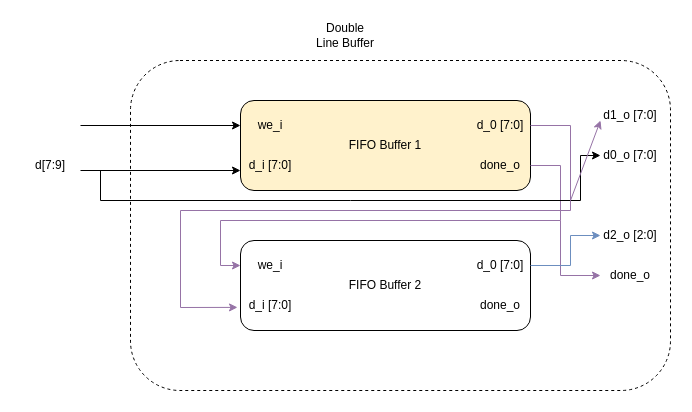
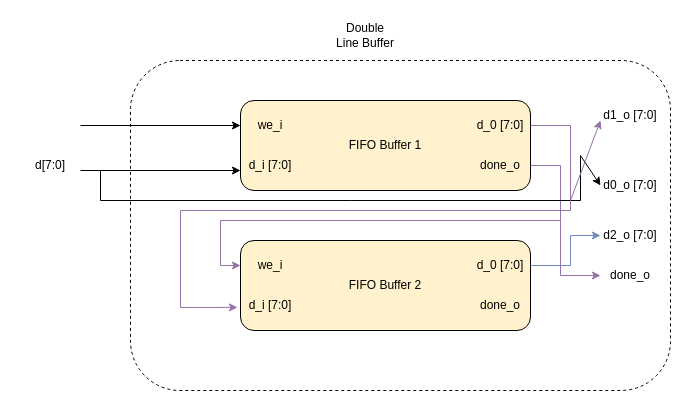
- <mxCell id="3" value="Double Line Buffer" style="text;html=1;align=center;verticalAlign=middle;whiteSpace=wrap;rounded=0;" vertex="1" parent="1"><mxGeometry x="315" y="20" width="60" height="30" as="geometry" /></mxCell>
+ <mxCell id="3" value="Double Line Buffer" style="text;html=1;align=center;verticalAlign=middle;whiteSpace=wrap;rounded=0;" vertex="1" parent="1"><mxGeometry x="335" y="20" width="60" height="30" as="geometry" /></mxCell>
- <mxCell id="20" value="d0_o [7:0]" style="text;html=1;align=center;verticalAlign=middle;whiteSpace=wrap;rounded=0;" vertex="1" parent="1"><mxGeometry x="600" y="140" width="60" height="30" as="geometry" /></mxCell>
+ <mxCell id="20" value="d0_o [7:0]" style="text;html=1;align=center;verticalAlign=middle;whiteSpace=wrap;rounded=0;" vertex="1" parent="1"><mxGeometry x="600" y="170" width="60" height="30" as="geometry" /></mxCell>
- <mxCell id="24" value="d[7:9]" style="text;html=1;align=center;verticalAlign=middle;whiteSpace=wrap;rounded=0;" vertex="1" parent="1"><mxGeometry x="20" y="150" width="60" height="30" as="geometry" /></mxCell>
+ <mxCell id="24" value="d[7:0]" style="text;html=1;align=center;verticalAlign=middle;whiteSpace=wrap;rounded=0;" vertex="1" parent="1"><mxGeometry x="20" y="150" width="60" height="30" as="geometry" /></mxCell>
- <mxCell id="22" value="d2_o [2:0]" style="text;html=1;align=center;verticalAlign=middle;whiteSpace=wrap;rounded=0;" vertex="1" parent="1"><mxGeometry x="600" y="220" width="60" height="30" as="geometry" /></mxCell>
+ <mxCell id="22" value="d2_o [7:0]" style="text;html=1;align=center;verticalAlign=middle;whiteSpace=wrap;rounded=0;" vertex="1" parent="1"><mxGeometry x="600" y="220" width="60" height="30" as="geometry" /></mxCell>
- <mxCell id="11" value="FIFO Buffer 2" style="rounded=1;whiteSpace=wrap;html=1;" vertex="1" parent="10"><mxGeometry width="290" height="90" as="geometry" /></mxCell>
+ <mxCell id="11" value="FIFO Buffer 2" style="rounded=1;whiteSpace=wrap;html=1;fillColor=#fff2cc;" vertex="1" parent="10"><mxGeometry width="290" height="90" as="geometry" /></mxCell>
